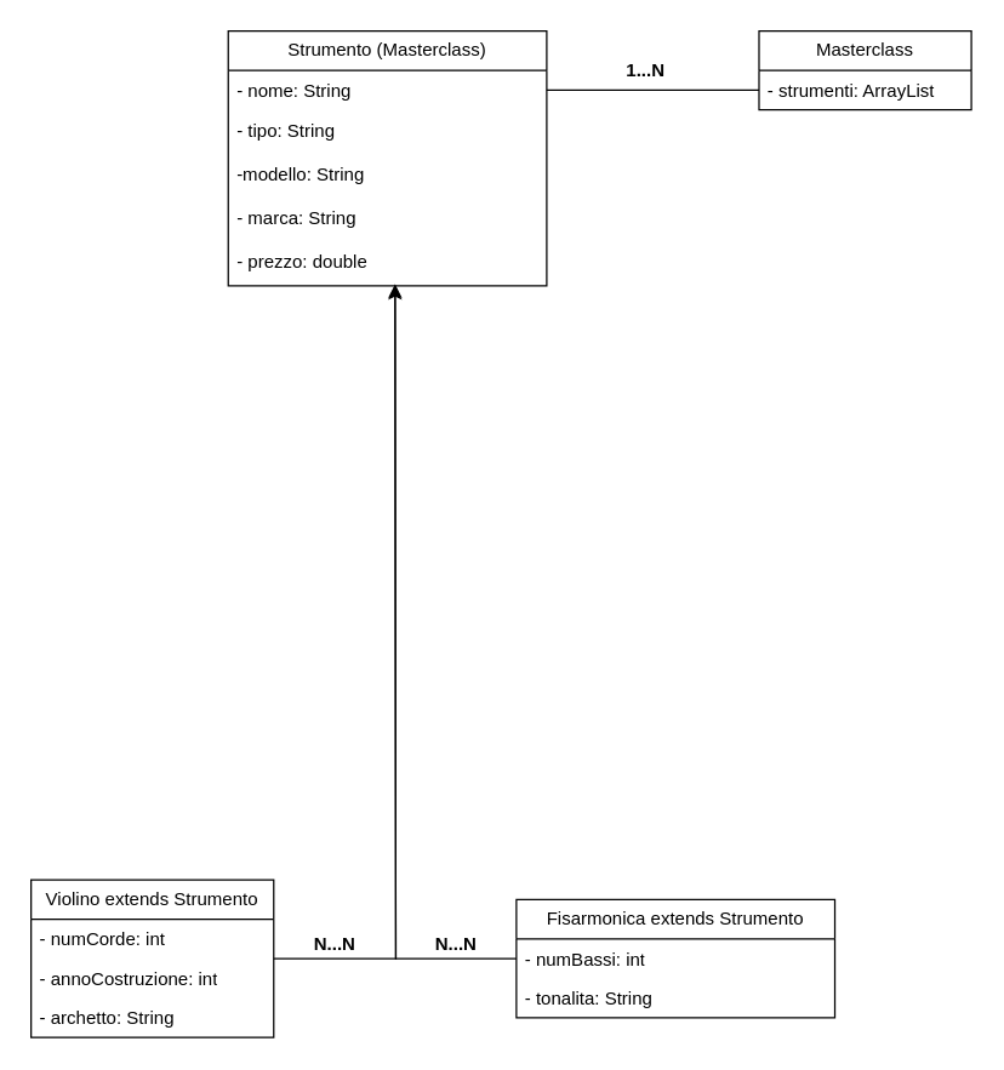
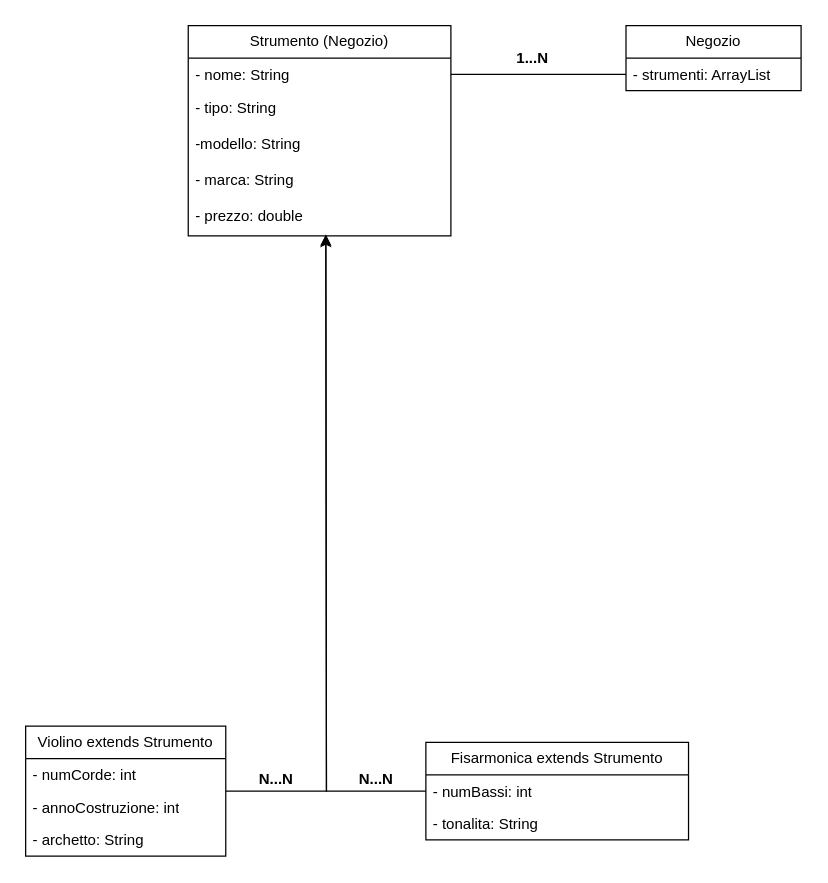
- <mxCell id="4" value="Strumento (Masterclass)" style="swimlane;fontStyle=0;childLayout=stackLayout;horizontal=1;startSize=26;fillColor=none;horizontalStack=0;resizeParent=1;resizeParentMax=0;resizeLast=0;collapsible=1;marginBottom=0;whiteSpace=wrap;html=1;" vertex="1" parent="1"><mxGeometry x="150" y="20" width="210" height="168" as="geometry" /></mxCell>
+ <mxCell id="4" value="Strumento (Negozio)" style="swimlane;fontStyle=0;childLayout=stackLayout;horizontal=1;startSize=26;fillColor=none;horizontalStack=0;resizeParent=1;resizeParentMax=0;resizeLast=0;collapsible=1;marginBottom=0;whiteSpace=wrap;html=1;" vertex="1" parent="1"><mxGeometry x="150" y="20" width="210" height="168" as="geometry" /></mxCell>
- <mxCell id="2" value="Masterclass" style="swimlane;fontStyle=0;childLayout=stackLayout;horizontal=1;startSize=26;fillColor=none;horizontalStack=0;resizeParent=1;resizeParentMax=0;resizeLast=0;collapsible=1;marginBottom=0;whiteSpace=wrap;html=1;" vertex="1" parent="1"><mxGeometry x="500" y="20" width="140" height="52" as="geometry" /></mxCell>
+ <mxCell id="2" value="Negozio" style="swimlane;fontStyle=0;childLayout=stackLayout;horizontal=1;startSize=26;fillColor=none;horizontalStack=0;resizeParent=1;resizeParentMax=0;resizeLast=0;collapsible=1;marginBottom=0;whiteSpace=wrap;html=1;" vertex="1" parent="1"><mxGeometry x="500" y="20" width="140" height="52" as="geometry" /></mxCell>
